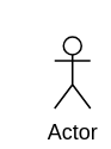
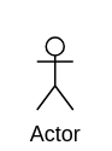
- <mxCell id="2" value="Actor" style="shape=umlActor;verticalLabelPosition=bottom;verticalAlign=top;html=1;outlineConnect=0;" vertex="1" parent="1"><mxGeometry x="30" y="20" width="20" height="40" as="geometry" /></mxCell>
+ <mxCell id="2" value="Actor" style="shape=umlActor;verticalLabelPosition=bottom;verticalAlign=top;html=1;outlineConnect=0;" vertex="1" parent="1"><mxGeometry x="20" y="20" width="20" height="40" as="geometry" /></mxCell>
